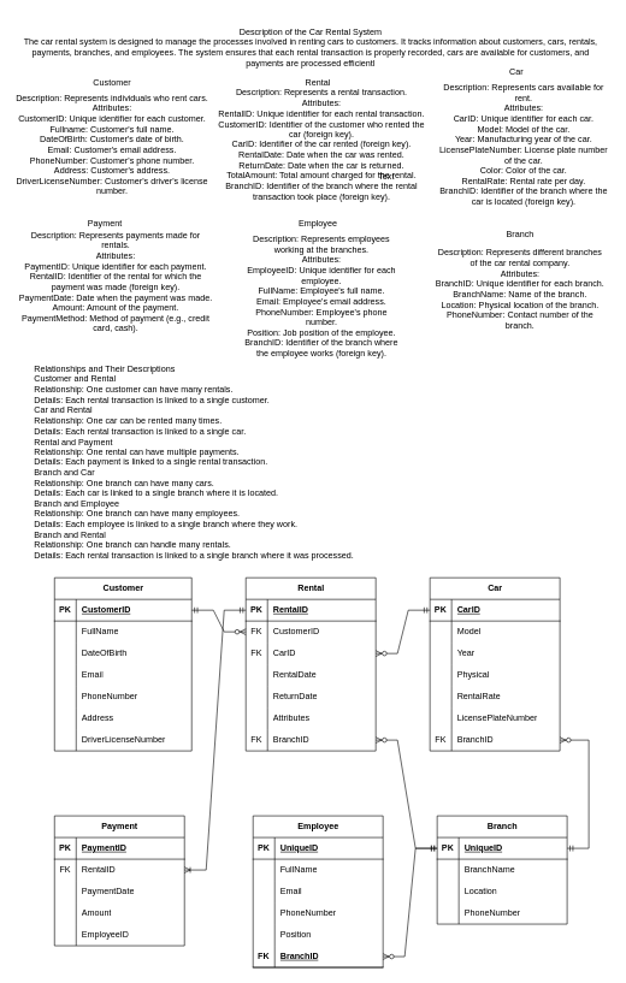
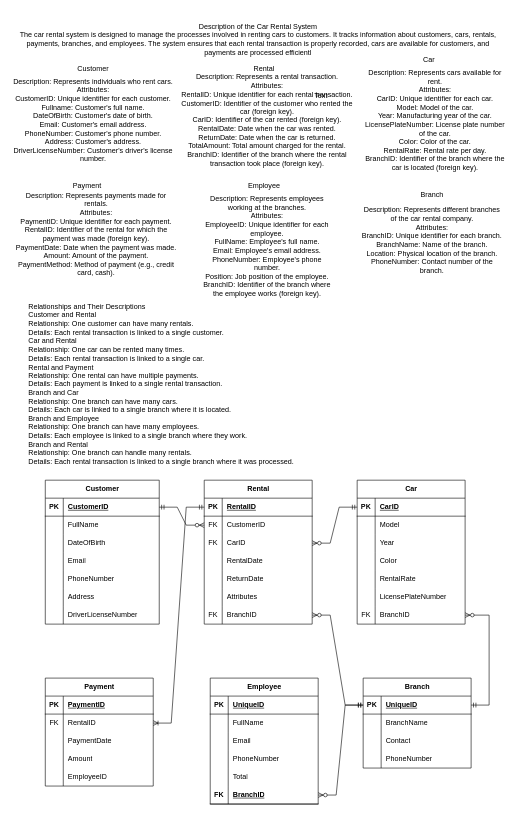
- <mxCell id="130" value="Text" style="text;html=1;align=center;verticalAlign=middle;whiteSpace=wrap;rounded=0;" vertex="1" parent="1"><mxGeometry x="505" y="230" width="60" height="30" as="geometry" /></mxCell>
+ <mxCell id="130" value="Text" style="text;html=1;align=center;verticalAlign=middle;whiteSpace=wrap;rounded=0;" vertex="1" parent="1"><mxGeometry x="505" y="145" width="60" height="30" as="geometry" /></mxCell>
- <mxCell id="36" value="Physical" style="shape=partialRectangle;connectable=0;fillColor=none;top=0;left=0;bottom=0;right=0;align=left;spacingLeft=6;overflow=hidden;whiteSpace=wrap;html=1;" parent="34" vertex="1"><mxGeometry x="30" width="150" height="30" as="geometry"><mxRectangle width="150" height="30" as="alternateBounds" /></mxGeometry></mxCell>
+ <mxCell id="36" value="Color" style="shape=partialRectangle;connectable=0;fillColor=none;top=0;left=0;bottom=0;right=0;align=left;spacingLeft=6;overflow=hidden;whiteSpace=wrap;html=1;" parent="34" vertex="1"><mxGeometry x="30" width="150" height="30" as="geometry"><mxRectangle width="150" height="30" as="alternateBounds" /></mxGeometry></mxCell>
- <mxCell id="93" value="Location" style="shape=partialRectangle;connectable=0;fillColor=none;top=0;left=0;bottom=0;right=0;align=left;spacingLeft=6;overflow=hidden;whiteSpace=wrap;html=1;" parent="91" vertex="1"><mxGeometry x="30" width="150" height="30" as="geometry"><mxRectangle width="150" height="30" as="alternateBounds" /></mxGeometry></mxCell>
+ <mxCell id="93" value="Contact" style="shape=partialRectangle;connectable=0;fillColor=none;top=0;left=0;bottom=0;right=0;align=left;spacingLeft=6;overflow=hidden;whiteSpace=wrap;html=1;" parent="91" vertex="1"><mxGeometry x="30" width="150" height="30" as="geometry"><mxRectangle width="150" height="30" as="alternateBounds" /></mxGeometry></mxCell>
- <mxCell id="112" value="Position" style="shape=partialRectangle;connectable=0;fillColor=none;top=0;left=0;bottom=0;right=0;align=left;spacingLeft=6;overflow=hidden;whiteSpace=wrap;html=1;" parent="110" vertex="1"><mxGeometry x="30" width="150" height="30" as="geometry"><mxRectangle width="150" height="30" as="alternateBounds" /></mxGeometry></mxCell>
+ <mxCell id="112" value="Total" style="shape=partialRectangle;connectable=0;fillColor=none;top=0;left=0;bottom=0;right=0;align=left;spacingLeft=6;overflow=hidden;whiteSpace=wrap;html=1;" parent="110" vertex="1"><mxGeometry x="30" width="150" height="30" as="geometry"><mxRectangle width="150" height="30" as="alternateBounds" /></mxGeometry></mxCell>
